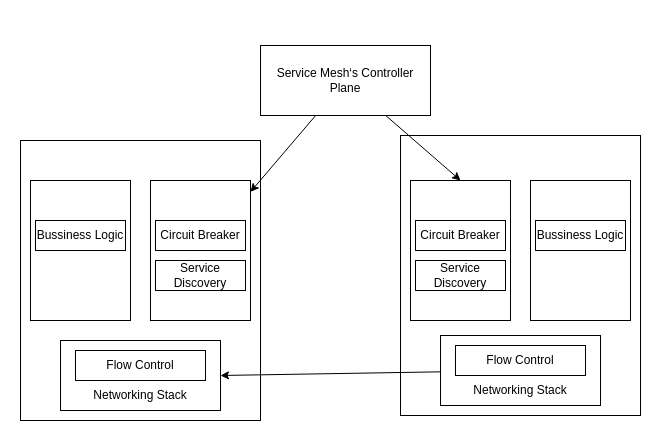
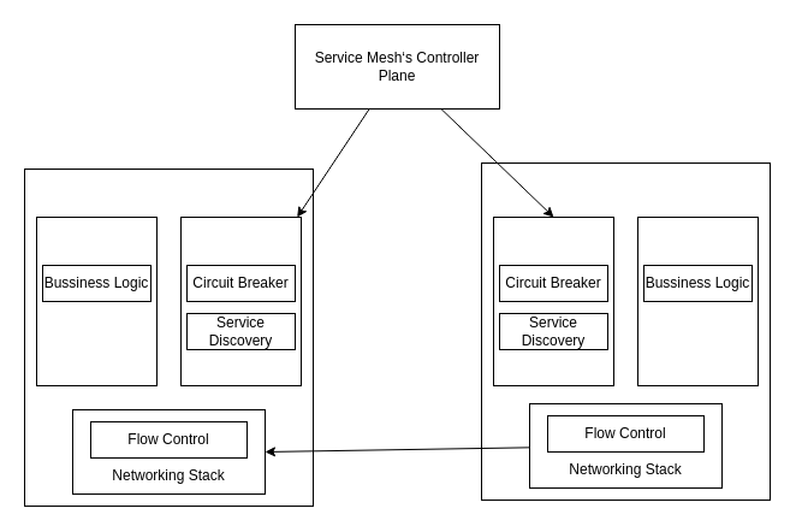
- <mxCell id="6" value="Service Mesh‘s Controller Plane" style="rounded=0;whiteSpace=wrap;html=1;" vertex="1" parent="1"><mxGeometry x="260" y="45" width="170" height="70" as="geometry" /></mxCell>
+ <mxCell id="6" value="Service Mesh‘s Controller Plane" style="rounded=0;whiteSpace=wrap;html=1;" vertex="1" parent="1"><mxGeometry x="245" y="20" width="170" height="70" as="geometry" /></mxCell>
